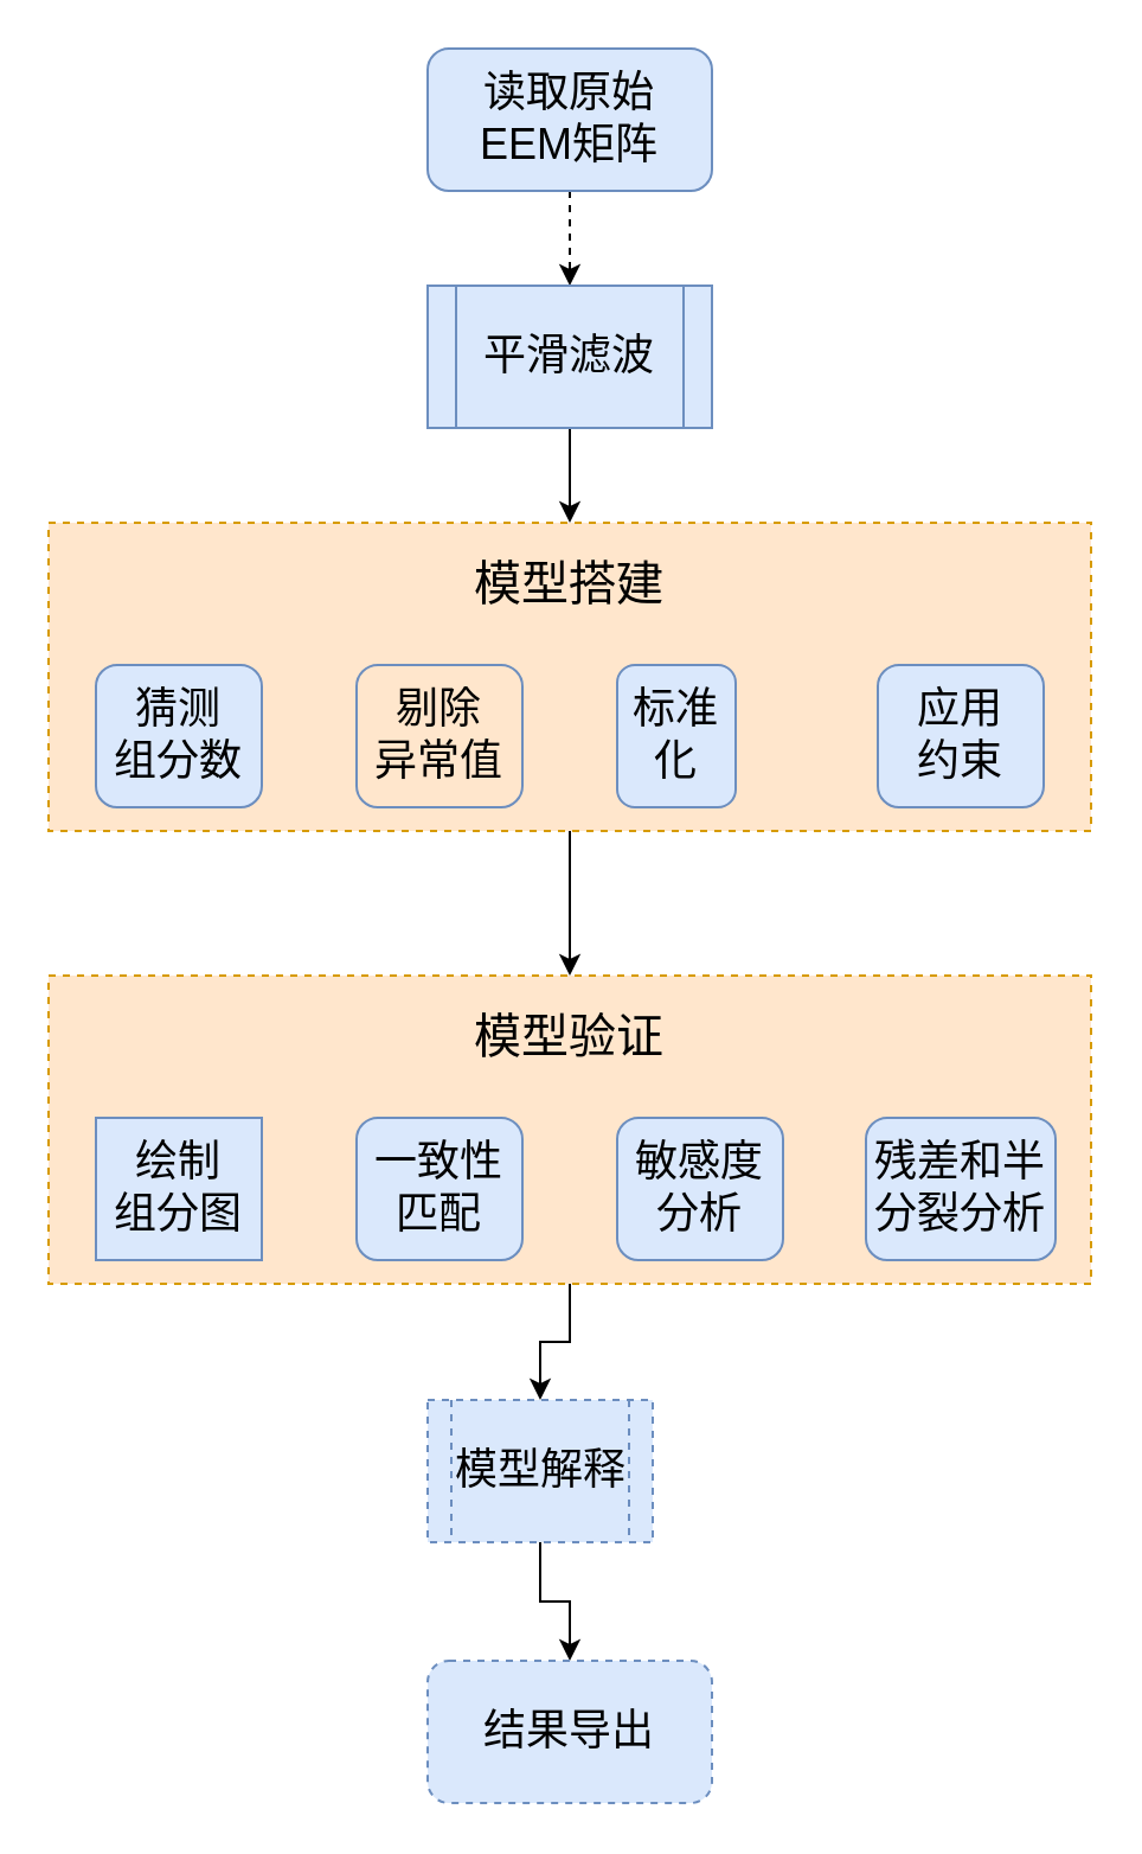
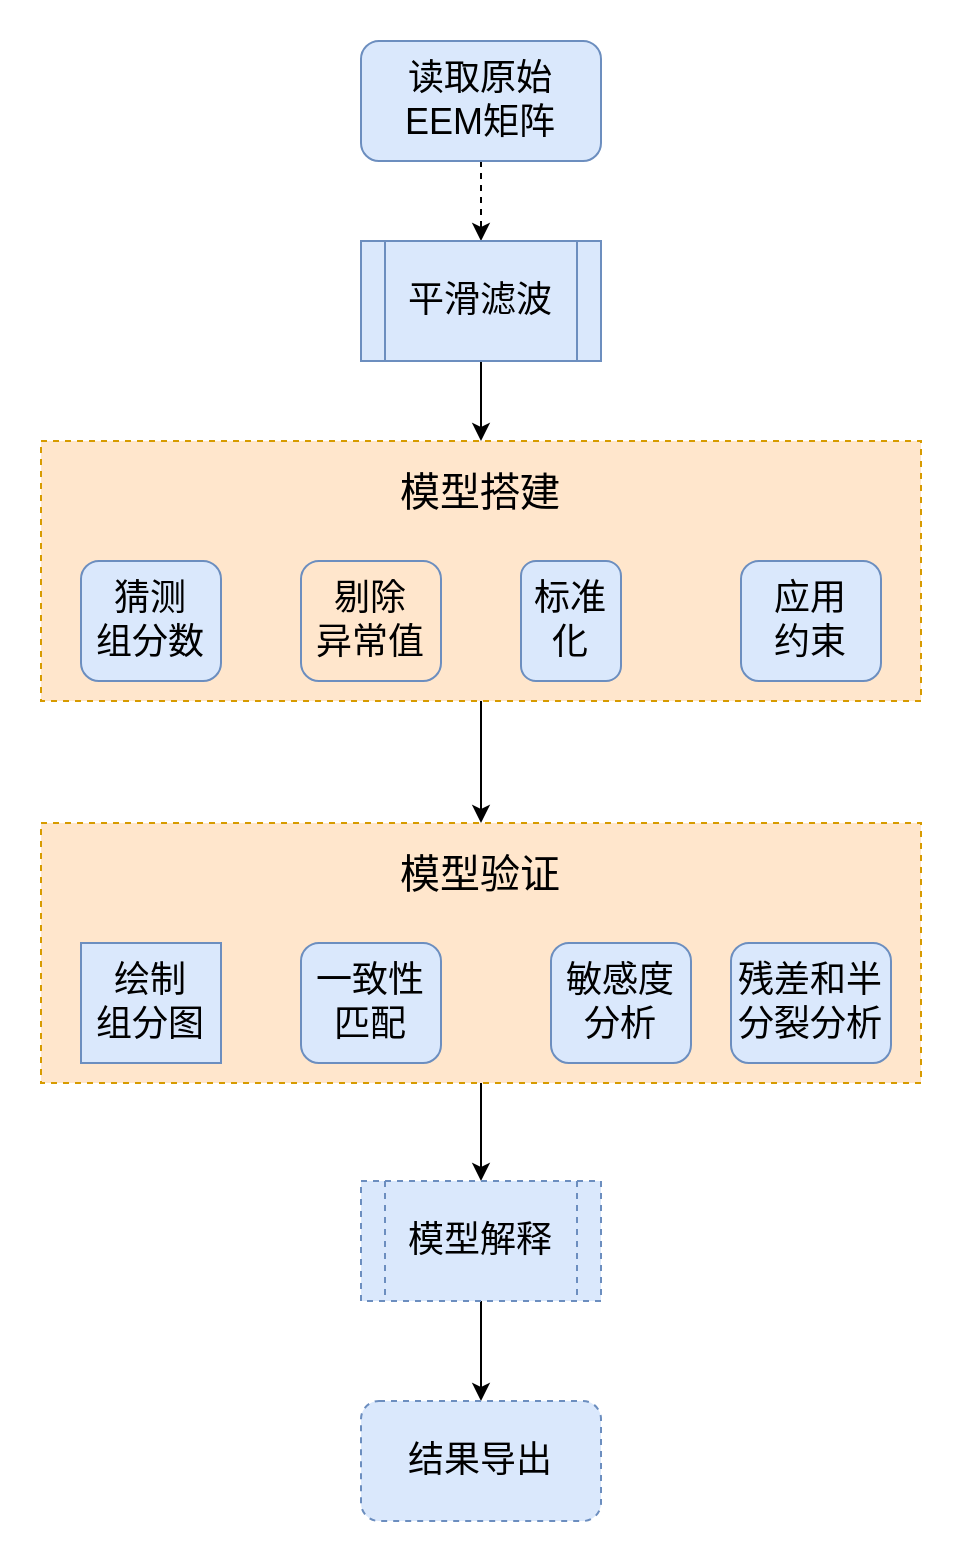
- <mxCell id="17" value="&lt;span style=&quot;font-size: 18px&quot;&gt;敏感度&lt;br&gt;分析&lt;br&gt;&lt;/span&gt;" style="rounded=1;whiteSpace=wrap;html=1;fillColor=#dae8fc;strokeColor=#6c8ebf;" vertex="1" parent="1"><mxGeometry x="260" y="471" width="70" height="60" as="geometry" /></mxCell>
+ <mxCell id="17" value="&lt;span style=&quot;font-size: 18px&quot;&gt;敏感度&lt;br&gt;分析&lt;br&gt;&lt;/span&gt;" style="rounded=1;whiteSpace=wrap;html=1;fillColor=#dae8fc;strokeColor=#6c8ebf;" vertex="1" parent="1"><mxGeometry x="275" y="471" width="70" height="60" as="geometry" /></mxCell>
- <mxCell id="21" value="&lt;font style=&quot;font-size: 18px&quot;&gt;模型解释&lt;/font&gt;" style="shape=process;whiteSpace=wrap;html=1;backgroundOutline=1;dashed=1;fillColor=#dae8fc;strokeColor=#6c8ebf;" vertex="1" parent="1"><mxGeometry x="180" y="590" width="95" height="60" as="geometry" /></mxCell>
+ <mxCell id="21" value="&lt;font style=&quot;font-size: 18px&quot;&gt;模型解释&lt;/font&gt;" style="shape=process;whiteSpace=wrap;html=1;backgroundOutline=1;dashed=1;fillColor=#dae8fc;strokeColor=#6c8ebf;" vertex="1" parent="1"><mxGeometry x="180" y="590" width="120" height="60" as="geometry" /></mxCell>
